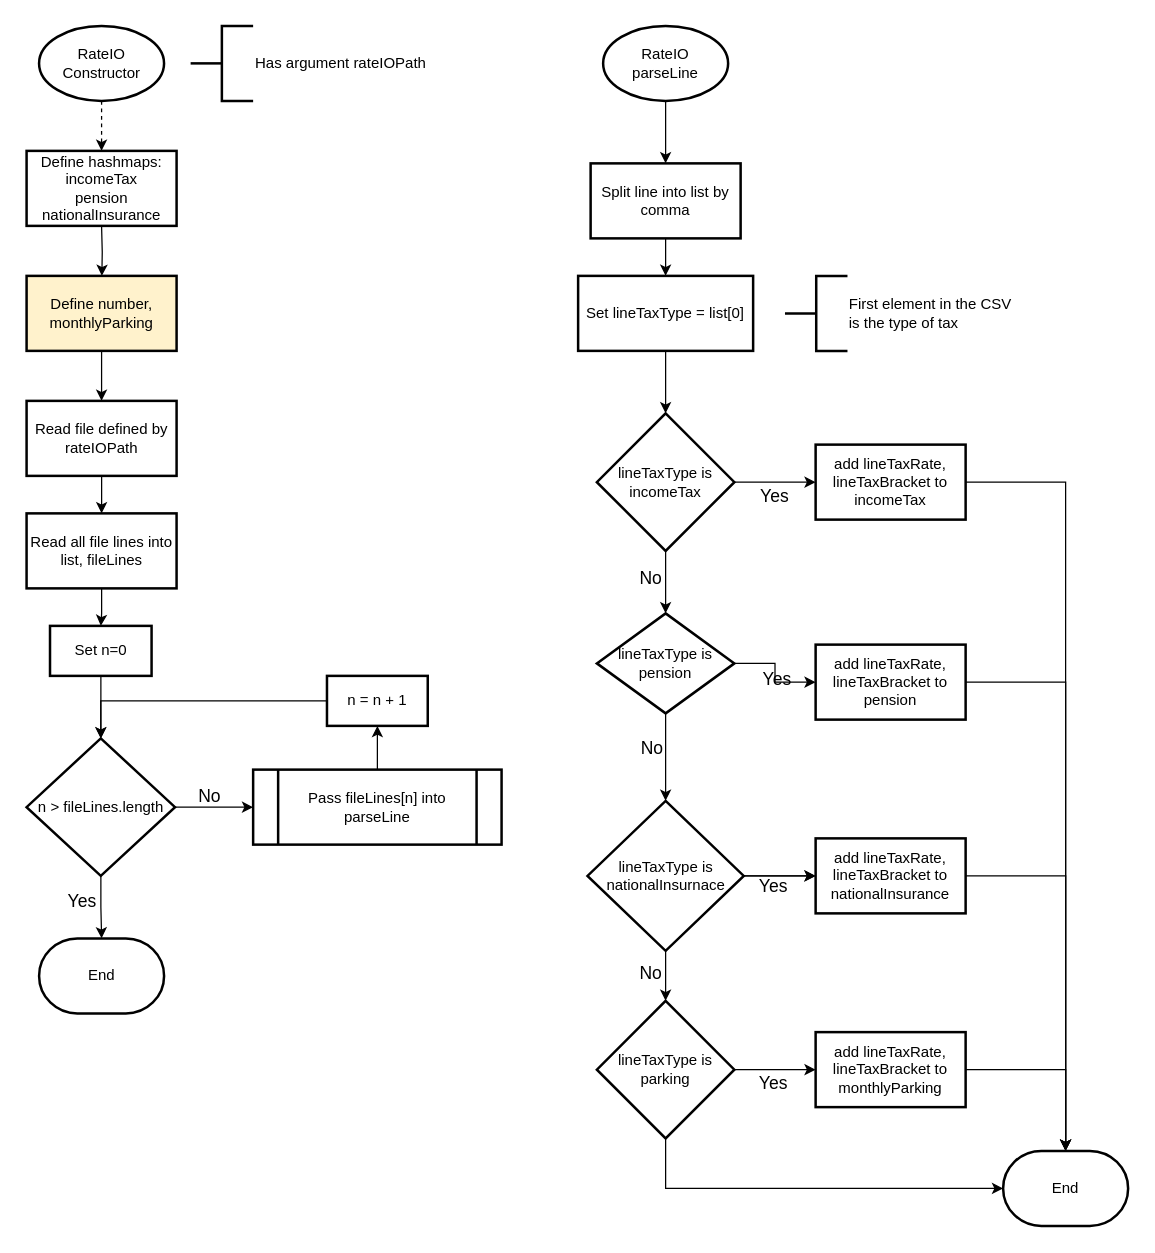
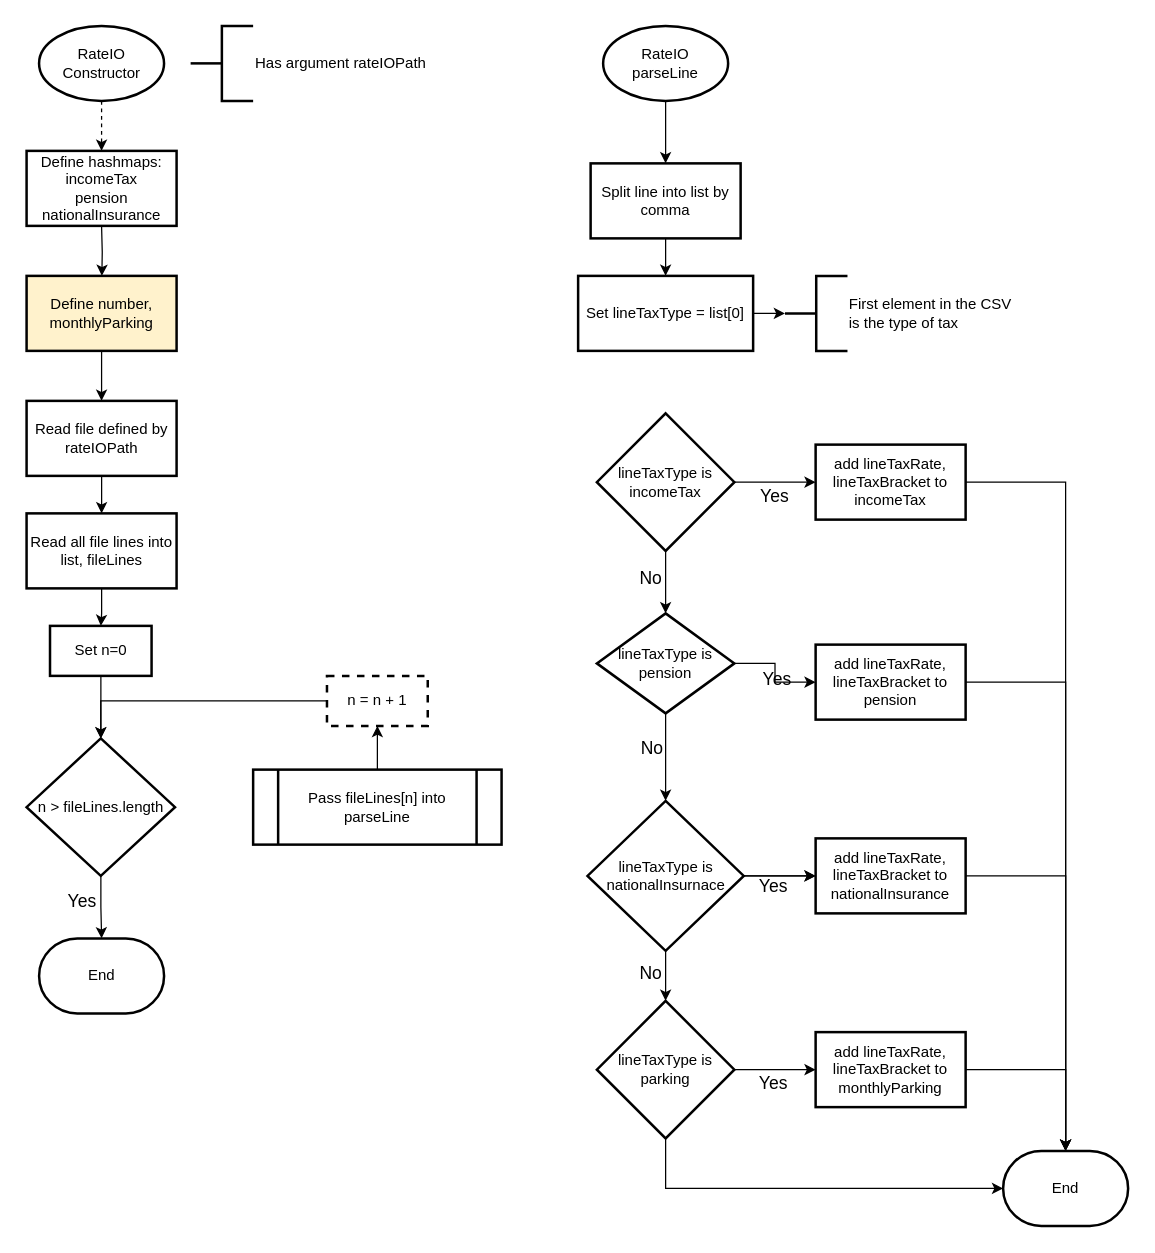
- <mxCell id="30" value="" style="edgeStyle=orthogonalEdgeStyle;rounded=0;orthogonalLoop=1;jettySize=auto;html=1;" parent="1" source="31" target="27" edge="1"><mxGeometry relative="1" as="geometry" /></mxCell>
+ <mxCell id="30" value="" style="edgeStyle=orthogonalEdgeStyle;rounded=0;orthogonalLoop=1;jettySize=auto;html=1;" parent="1" source="31" target="32" edge="1"><mxGeometry relative="1" as="geometry" /></mxCell>
- <mxCell id="21" value="n = n + 1" style="whiteSpace=wrap;html=1;strokeWidth=2;" parent="1" vertex="1"><mxGeometry x="261.08" y="540" width="80.62" height="40" as="geometry" /></mxCell>
+ <mxCell id="21" value="n = n + 1" style="whiteSpace=wrap;html=1;strokeWidth=2;dashed=1;" parent="1" vertex="1"><mxGeometry x="261.08" y="540" width="80.62" height="40" as="geometry" /></mxCell>
- <mxCell id="7" value="" style="edgeStyle=orthogonalEdgeStyle;rounded=0;orthogonalLoop=1;jettySize=auto;html=1;entryX=0;entryY=0.5;entryDx=0;entryDy=0;" parent="1" source="11" target="17" edge="1"><mxGeometry relative="1" as="geometry"><mxPoint x="191.38" y="695" as="targetPoint" /></mxGeometry></mxCell>
- <mxCell id="8" value="&lt;font style=&quot;font-size: 14px;&quot;&gt;No&lt;/font&gt;" style="edgeLabel;html=1;align=center;verticalAlign=middle;resizable=0;points=[];labelBackgroundColor=none;fontSize=14;" parent="7" vertex="1" connectable="0"><mxGeometry x="-0.476" y="-1" relative="1" as="geometry"><mxPoint x="11" y="-11" as="offset" /></mxGeometry></mxCell>
